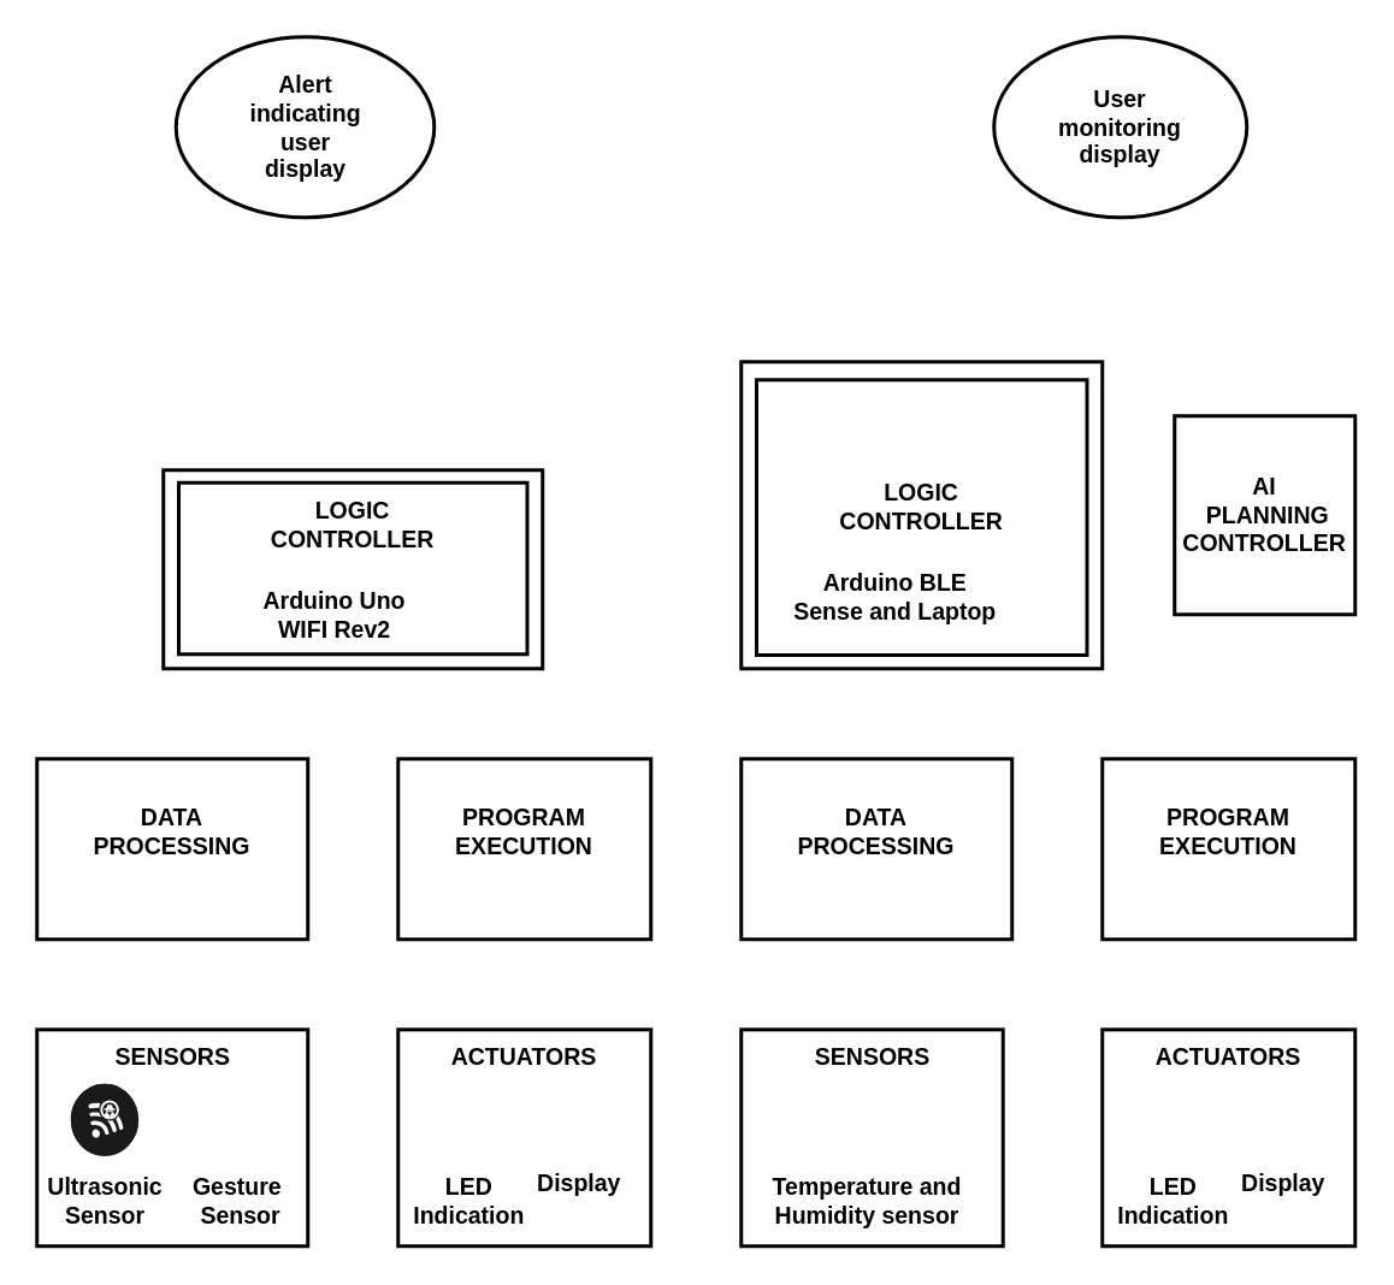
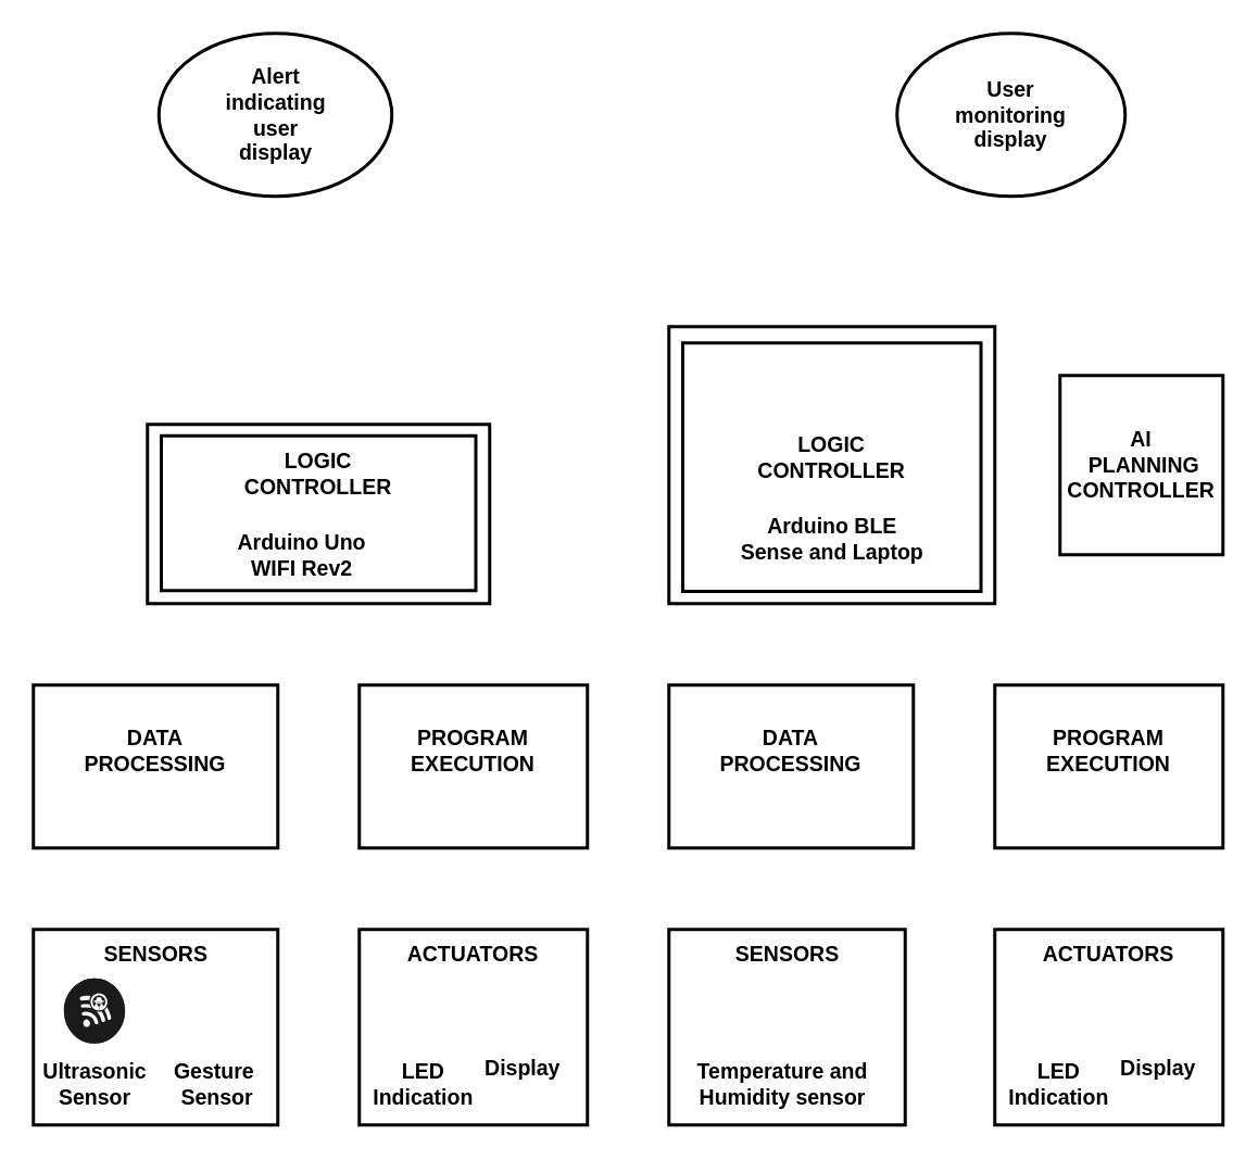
- <mxCell id="55" value="Arduino BLE Sense and Laptop" style="text;html=1;strokeColor=none;fillColor=none;align=center;verticalAlign=middle;whiteSpace=wrap;rounded=0;labelBackgroundColor=#FFFFFF;fontSize=13;fontColor=#000000;fontStyle=1" vertex="1" parent="52"><mxGeometry x="23.75" y="60" width="122.5" height="20" as="geometry" /></mxCell>
+ <mxCell id="55" value="Arduino BLE Sense and Laptop" style="text;html=1;strokeColor=none;fillColor=none;align=center;verticalAlign=middle;whiteSpace=wrap;rounded=0;labelBackgroundColor=#FFFFFF;fontSize=13;fontColor=#000000;fontStyle=1" vertex="1" parent="52"><mxGeometry x="38.75" y="60" width="122.5" height="20" as="geometry" /></mxCell>
